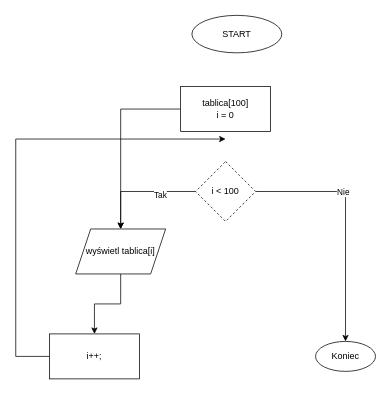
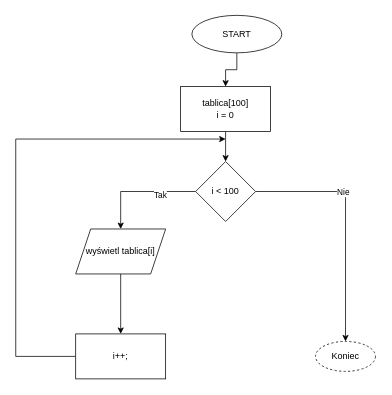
+ <mxCell id="2" value="" style="edgeStyle=orthogonalEdgeStyle;rounded=0;orthogonalLoop=1;jettySize=auto;html=1;" edge="1" parent="1" source="3" target="5"><mxGeometry relative="1" as="geometry" /></mxCell>
- <mxCell id="4" value="" style="edgeStyle=orthogonalEdgeStyle;rounded=0;orthogonalLoop=1;jettySize=auto;html=1;" edge="1" parent="1" source="5" target="12"><mxGeometry relative="1" as="geometry" /></mxCell>
+ <mxCell id="4" value="" style="edgeStyle=orthogonalEdgeStyle;rounded=0;orthogonalLoop=1;jettySize=auto;html=1;" edge="1" parent="1" source="5" target="10"><mxGeometry relative="1" as="geometry" /></mxCell>
- <mxCell id="10" value="i &amp;lt; 100" style="rhombus;whiteSpace=wrap;html=1;dashed=1;" vertex="1" parent="1"><mxGeometry x="260" y="215" width="80" height="80" as="geometry" /></mxCell>
+ <mxCell id="10" value="i &amp;lt; 100" style="rhombus;whiteSpace=wrap;html=1;" vertex="1" parent="1"><mxGeometry x="260" y="215" width="80" height="80" as="geometry" /></mxCell>
- <mxCell id="14" value="i++;" style="whiteSpace=wrap;html=1;" vertex="1" parent="1"><mxGeometry x="65" y="445" width="120" height="60" as="geometry" /></mxCell>
+ <mxCell id="14" value="i++;" style="whiteSpace=wrap;html=1;" vertex="1" parent="1"><mxGeometry x="100" y="445" width="120" height="60" as="geometry" /></mxCell>
- <mxCell id="15" value="Koniec" style="ellipse;whiteSpace=wrap;html=1;" vertex="1" parent="1"><mxGeometry x="420" y="455" width="80" height="40" as="geometry" /></mxCell>
+ <mxCell id="15" value="Koniec" style="ellipse;whiteSpace=wrap;html=1;dashed=1;" vertex="1" parent="1"><mxGeometry x="420" y="455" width="80" height="40" as="geometry" /></mxCell>
